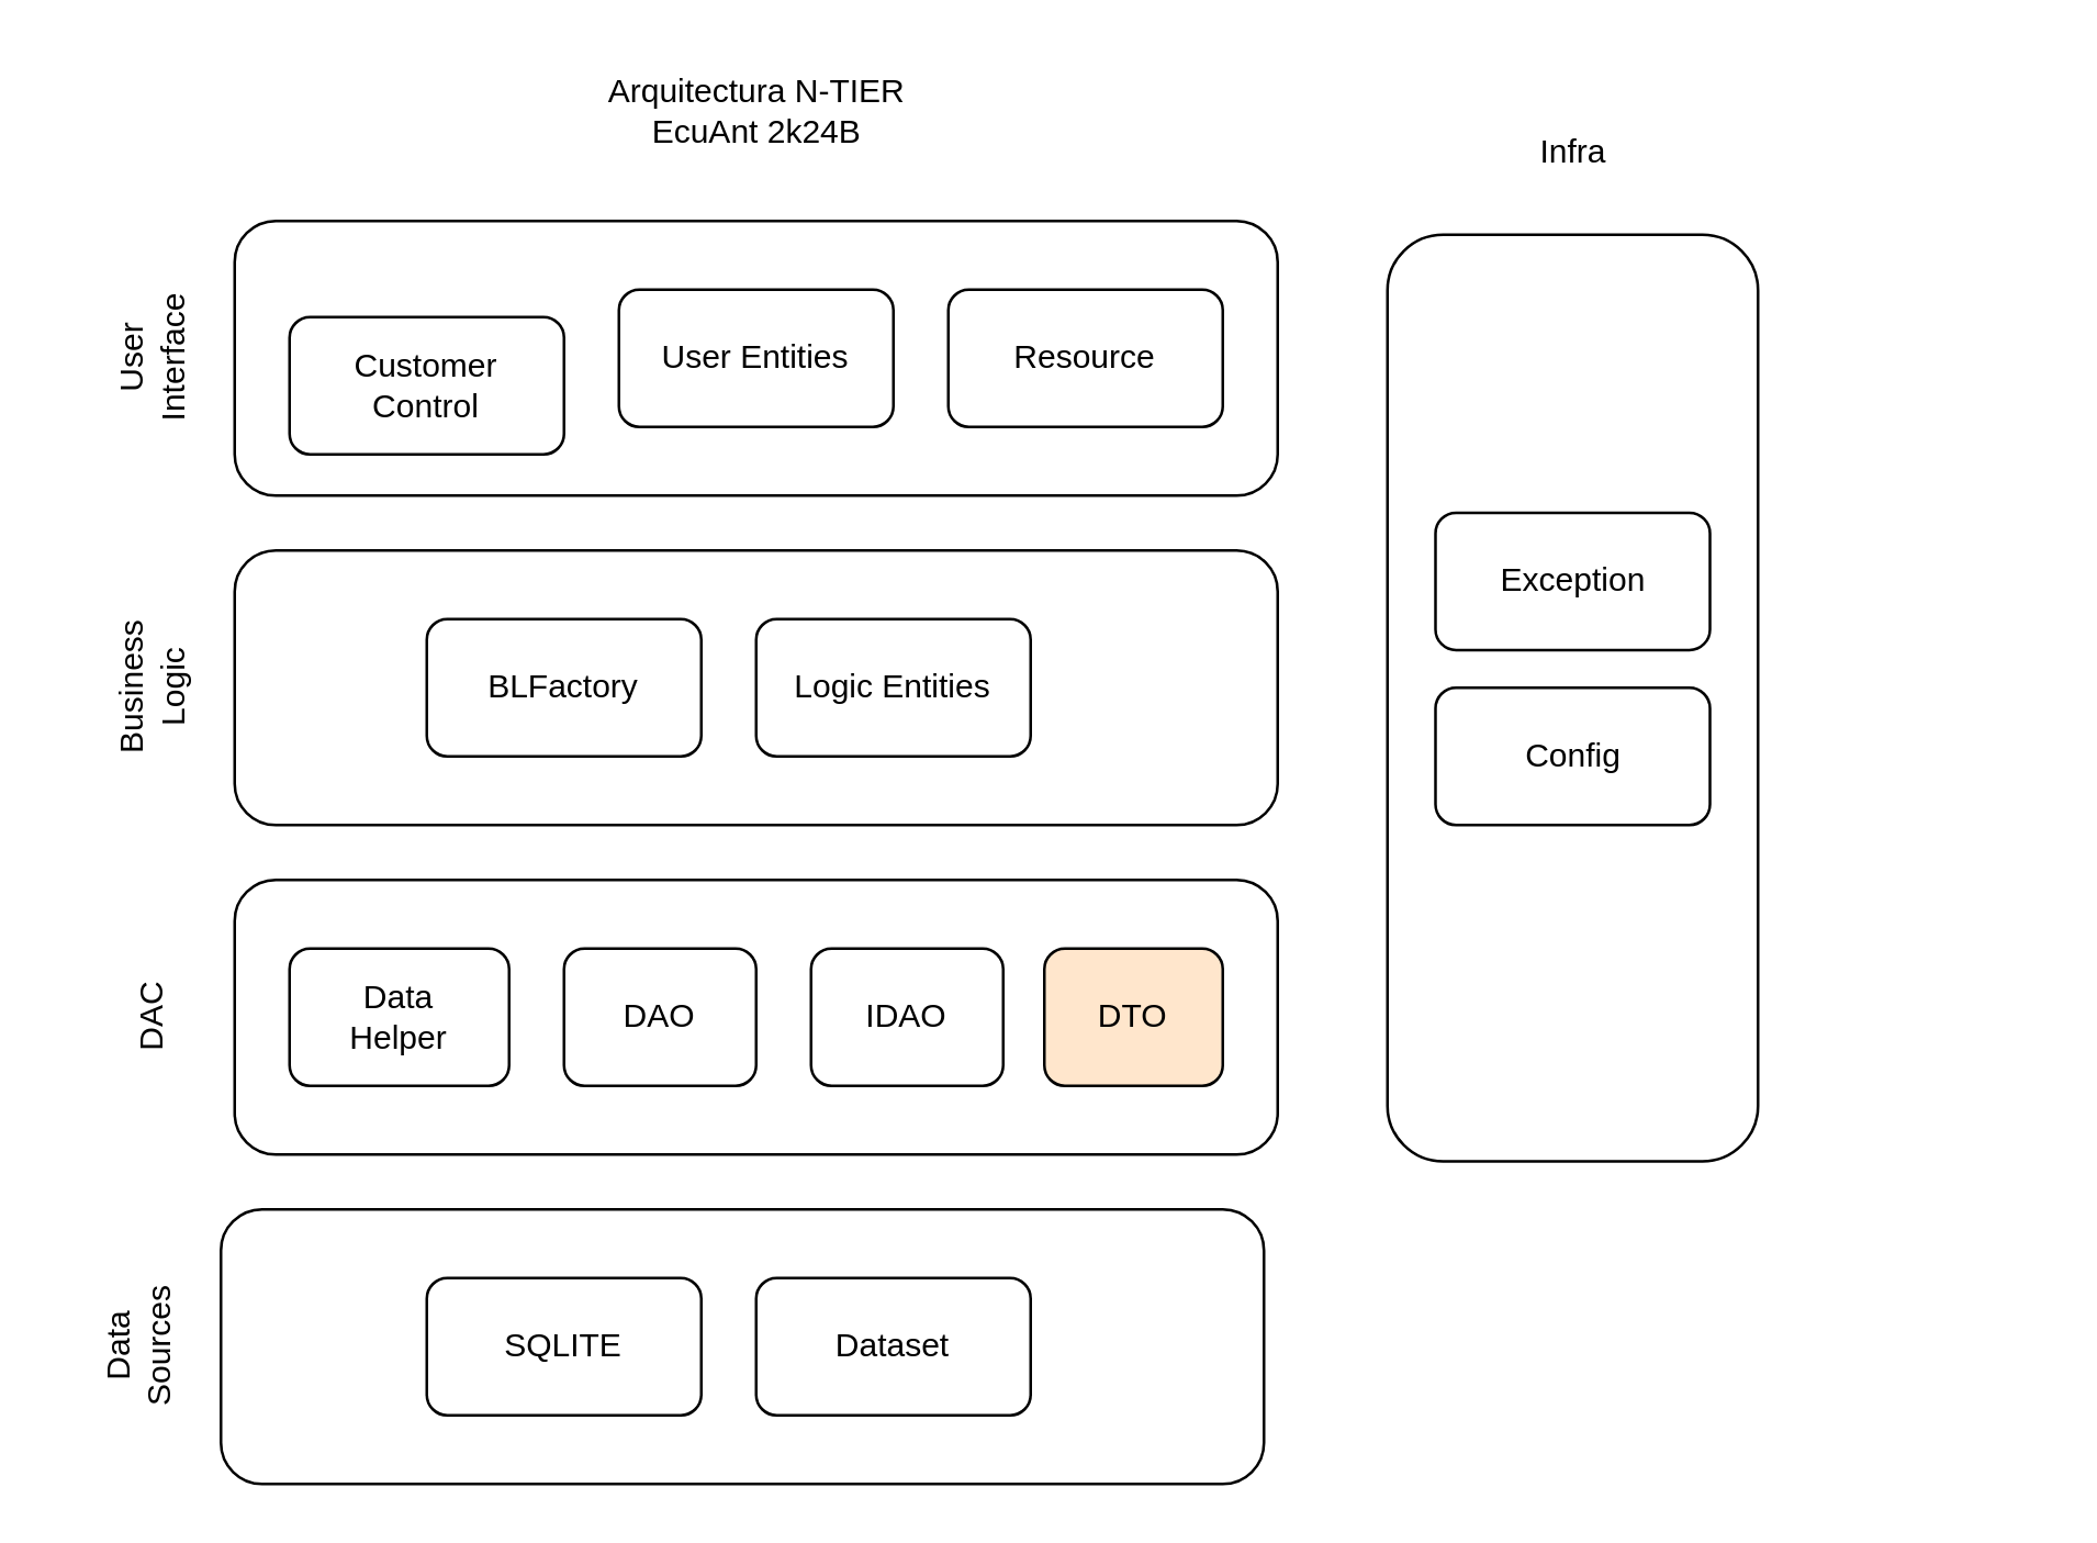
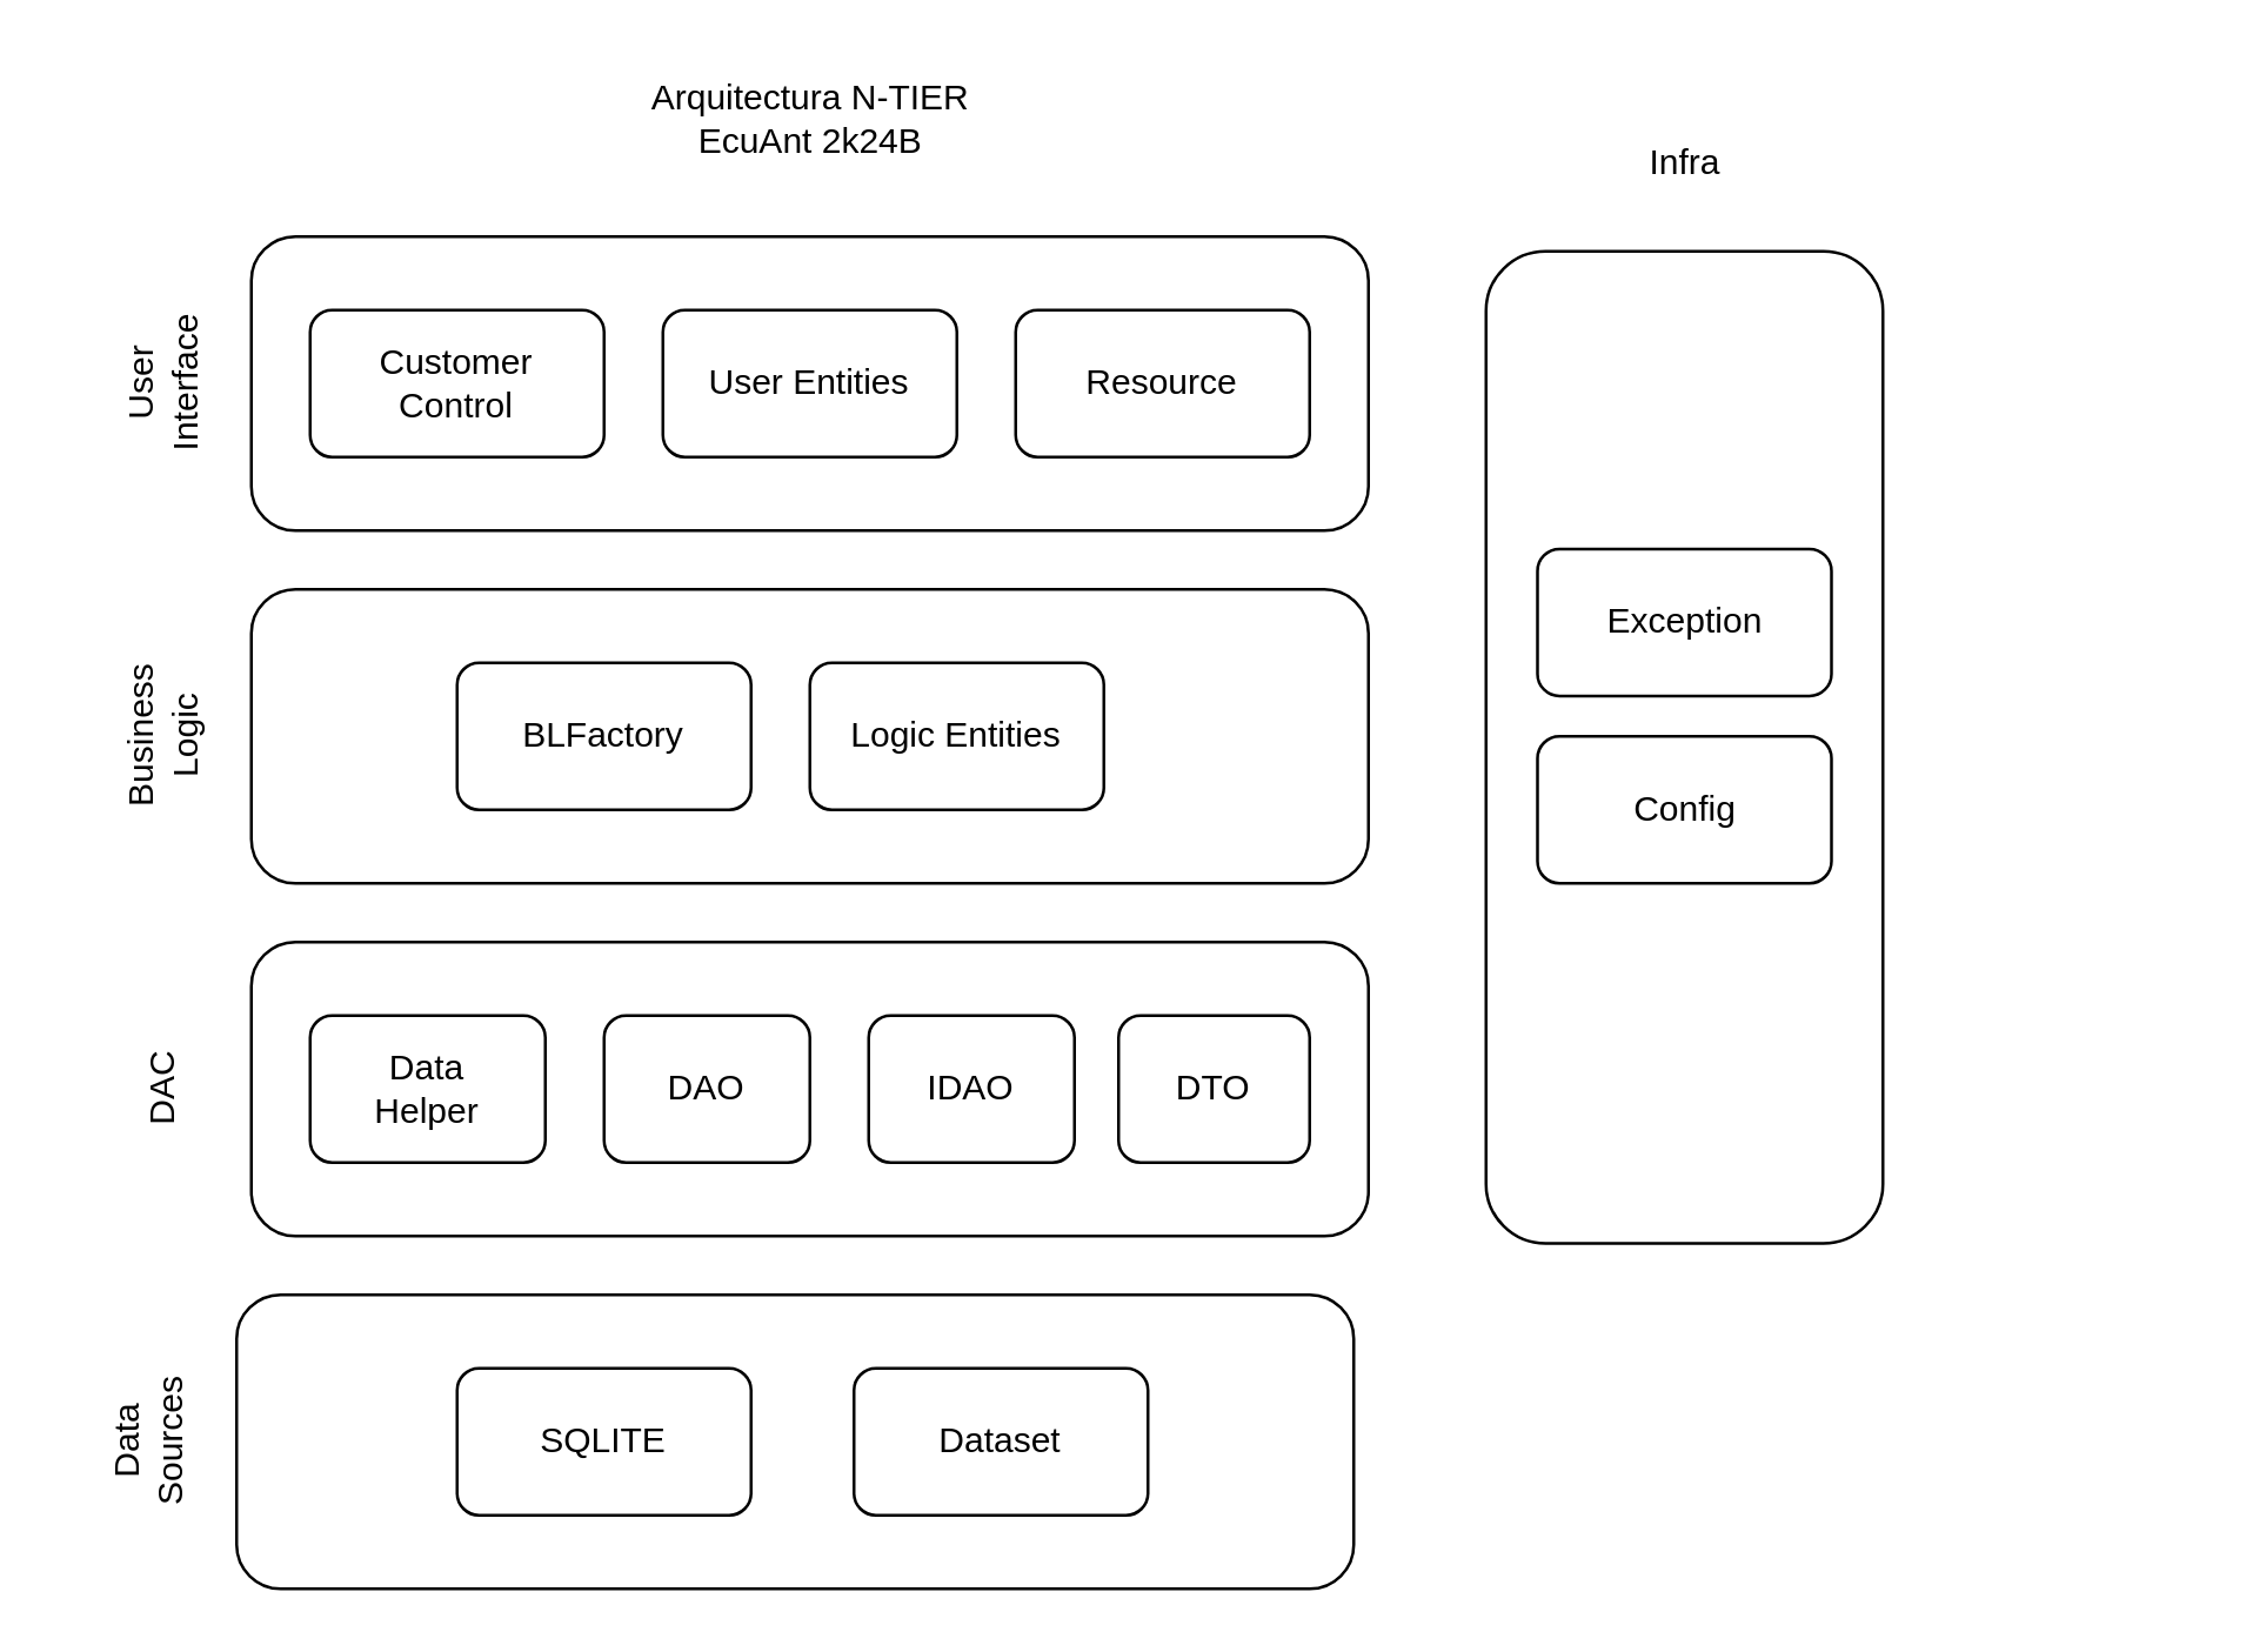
- <mxCell id="5" value="Customer&lt;div&gt;Control&lt;/div&gt;" style="rounded=1;whiteSpace=wrap;html=1;" vertex="1" parent="1"><mxGeometry x="105" y="115" width="100" height="50" as="geometry" /></mxCell>
+ <mxCell id="5" value="Customer&lt;div&gt;Control&lt;/div&gt;" style="rounded=1;whiteSpace=wrap;html=1;" vertex="1" parent="1"><mxGeometry x="105" y="105" width="100" height="50" as="geometry" /></mxCell>
- <mxCell id="15" value="DTO" style="rounded=1;whiteSpace=wrap;html=1;fillColor=#ffe6cc;" vertex="1" parent="1"><mxGeometry x="380" y="345" width="65" height="50" as="geometry" /></mxCell>
+ <mxCell id="15" value="DTO" style="rounded=1;whiteSpace=wrap;html=1;" vertex="1" parent="1"><mxGeometry x="380" y="345" width="65" height="50" as="geometry" /></mxCell>
- <mxCell id="21" value="Dataset" style="rounded=1;whiteSpace=wrap;html=1;" vertex="1" parent="1"><mxGeometry x="275" y="465" width="100" height="50" as="geometry" /></mxCell>
+ <mxCell id="21" value="Dataset" style="rounded=1;whiteSpace=wrap;html=1;" vertex="1" parent="1"><mxGeometry x="290" y="465" width="100" height="50" as="geometry" /></mxCell>
